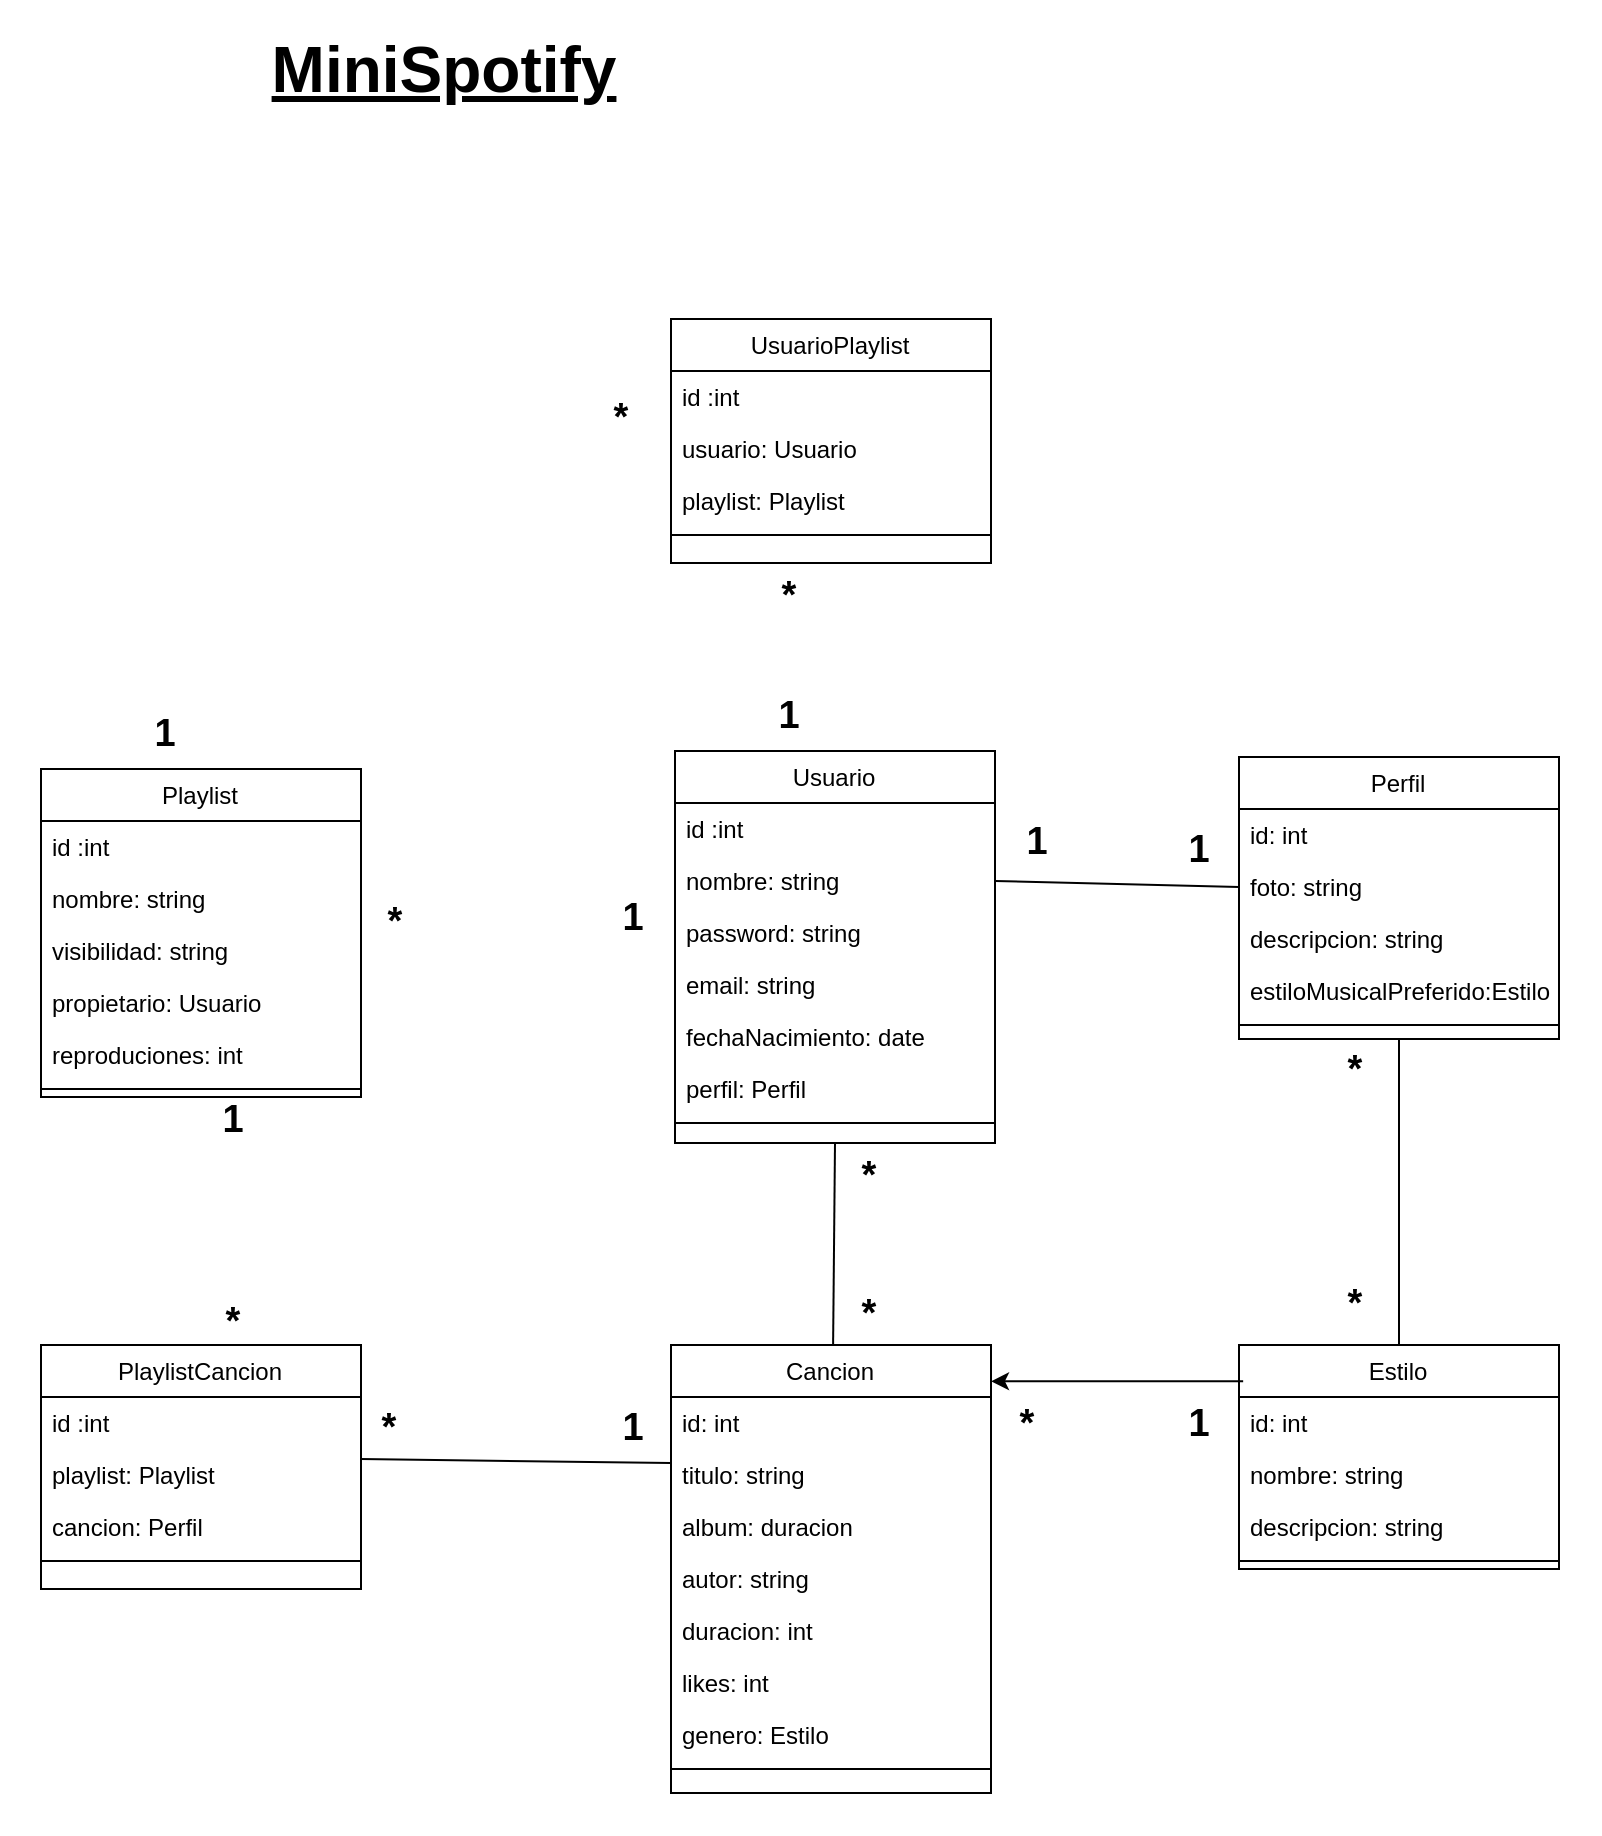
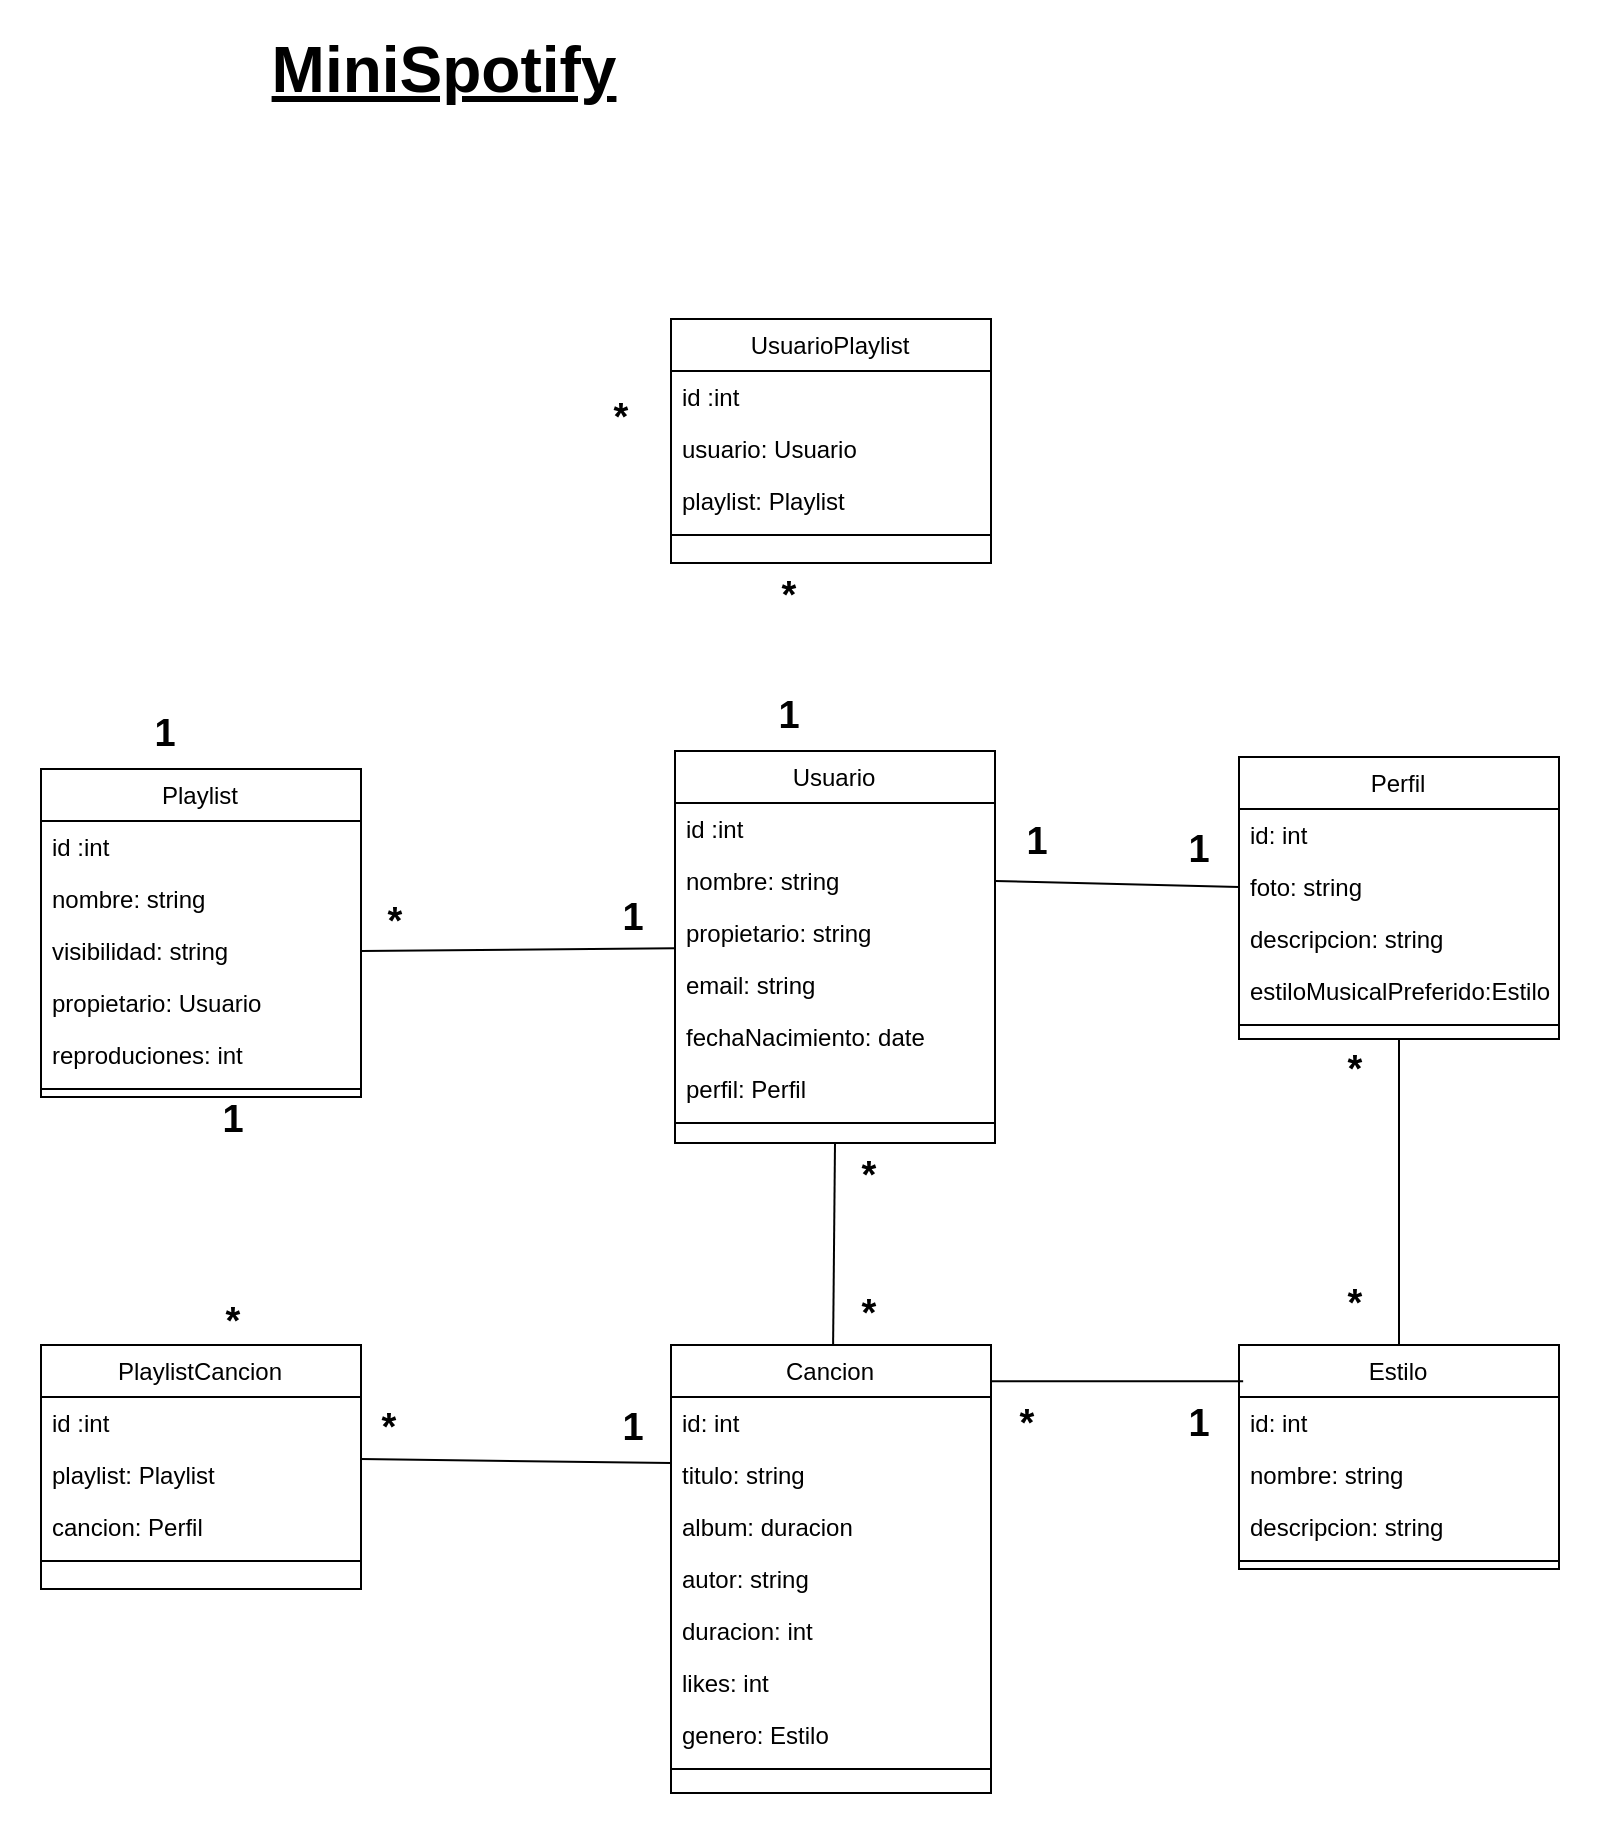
- <mxCell id="5" value="password: string" style="text;align=left;verticalAlign=top;spacingLeft=4;spacingRight=4;overflow=hidden;rotatable=0;points=[[0,0.5],[1,0.5]];portConstraint=eastwest;rounded=0;shadow=0;html=0;" vertex="1" parent="2"><mxGeometry y="78" width="160" height="26" as="geometry" /></mxCell>
+ <mxCell id="5" value="propietario: string" style="text;align=left;verticalAlign=top;spacingLeft=4;spacingRight=4;overflow=hidden;rotatable=0;points=[[0,0.5],[1,0.5]];portConstraint=eastwest;rounded=0;shadow=0;html=0;" vertex="1" parent="2"><mxGeometry y="78" width="160" height="26" as="geometry" /></mxCell>
+ <mxCell id="60" value="" style="endArrow=none;html=1;rounded=0;entryX=1;entryY=0.5;entryDx=0;entryDy=0;" edge="1" parent="1" source="2" target="33"><mxGeometry relative="1" as="geometry"><mxPoint x="349" y="306" as="sourcePoint" /><mxPoint x="184" y="306" as="targetPoint" /></mxGeometry></mxCell>
- <mxCell id="50" value="" style="endArrow=classic;html=1;rounded=0;exitX=0.013;exitY=0.162;exitDx=0;exitDy=0;entryX=1;entryY=0.081;entryDx=0;entryDy=0;exitPerimeter=0;entryPerimeter=0;" edge="1" parent="1" source="19" target="10"><mxGeometry relative="1" as="geometry"><mxPoint x="78" y="552" as="sourcePoint" /><mxPoint x="323" y="792" as="targetPoint" /></mxGeometry></mxCell>
+ <mxCell id="50" value="" style="endArrow=none;html=1;rounded=0;exitX=0.013;exitY=0.162;exitDx=0;exitDy=0;entryX=1;entryY=0.081;entryDx=0;entryDy=0;exitPerimeter=0;entryPerimeter=0;" edge="1" parent="1" source="19" target="10"><mxGeometry relative="1" as="geometry"><mxPoint x="78" y="552" as="sourcePoint" /><mxPoint x="323" y="792" as="targetPoint" /></mxGeometry></mxCell>
